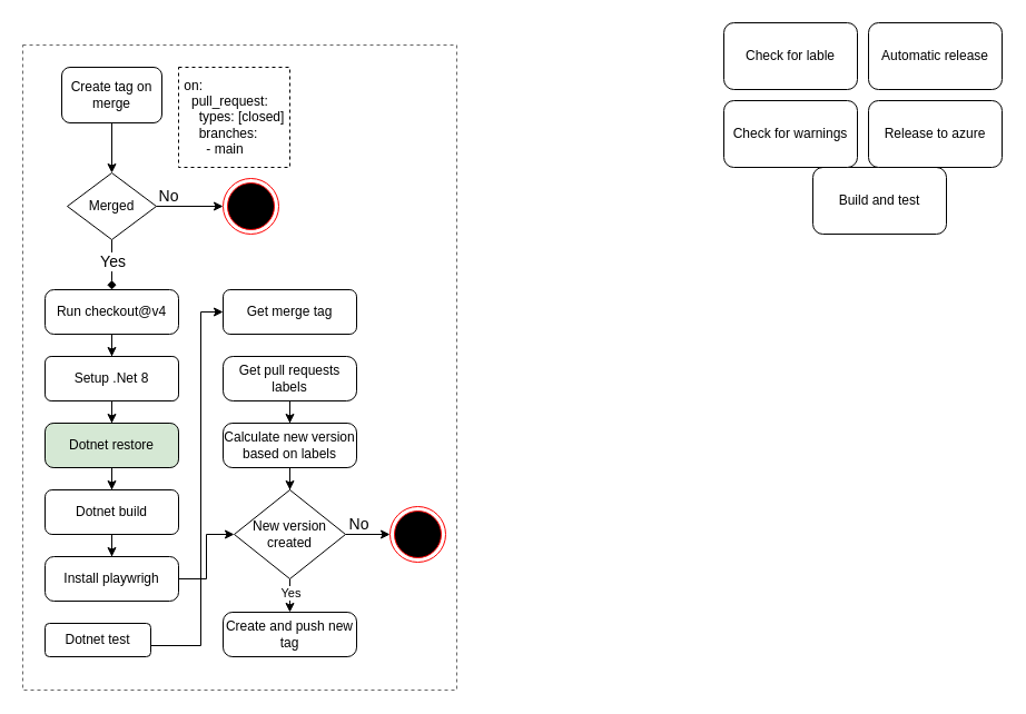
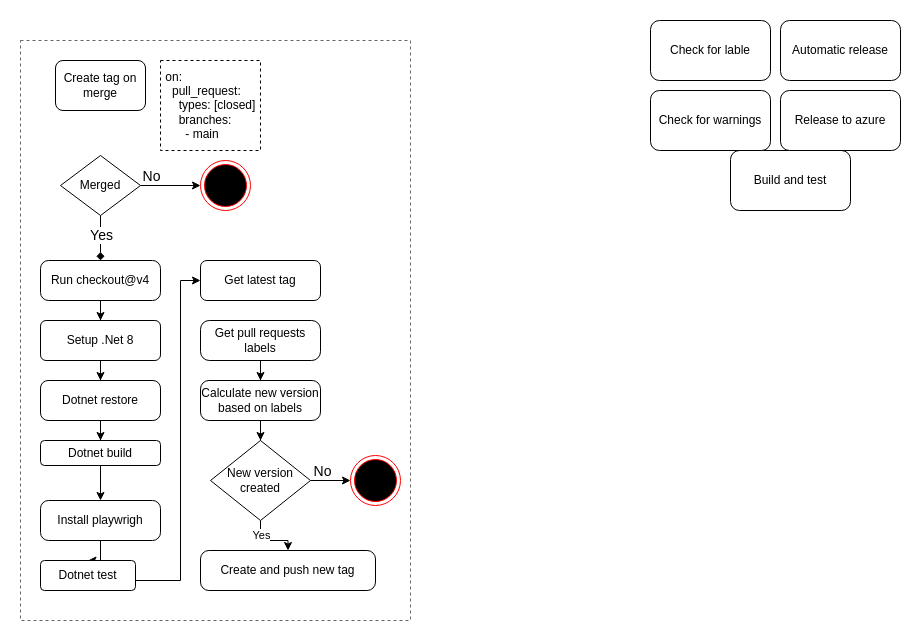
- <mxCell id="3" value="" style="edgeStyle=orthogonalEdgeStyle;rounded=0;orthogonalLoop=1;jettySize=auto;html=1;" edge="1" parent="1" source="4" target="13"><mxGeometry relative="1" as="geometry" /></mxCell>
- <mxCell id="29" value="Get merge tag" style="rounded=1;whiteSpace=wrap;html=1;arcSize=16;" vertex="1" parent="1"><mxGeometry x="200" y="260" width="120" height="40" as="geometry" /></mxCell>
+ <mxCell id="29" value="Get latest tag" style="rounded=1;whiteSpace=wrap;html=1;arcSize=16;" vertex="1" parent="1"><mxGeometry x="200" y="260" width="120" height="40" as="geometry" /></mxCell>
- <mxCell id="22" value="Dotnet restore" style="rounded=1;whiteSpace=wrap;html=1;arcSize=19;fillColor=#d5e8d4;" vertex="1" parent="1"><mxGeometry x="40" y="380" width="120" height="40" as="geometry" /></mxCell>
+ <mxCell id="22" value="Dotnet restore" style="rounded=1;whiteSpace=wrap;html=1;arcSize=19;" vertex="1" parent="1"><mxGeometry x="40" y="380" width="120" height="40" as="geometry" /></mxCell>
- <mxCell id="24" value="Dotnet build" style="rounded=1;whiteSpace=wrap;html=1;arcSize=16;" vertex="1" parent="1"><mxGeometry x="40" y="440" width="120" height="40" as="geometry" /></mxCell>
+ <mxCell id="24" value="Dotnet build" style="rounded=1;whiteSpace=wrap;html=1;arcSize=16;" vertex="1" parent="1"><mxGeometry x="40" y="440" width="120" height="25" as="geometry" /></mxCell>
- <mxCell id="25" value="" style="edgeStyle=orthogonalEdgeStyle;rounded=0;orthogonalLoop=1;jettySize=auto;html=1;" edge="1" parent="1" source="26" target="38"><mxGeometry relative="1" as="geometry" /></mxCell>
+ <mxCell id="25" value="" style="edgeStyle=orthogonalEdgeStyle;rounded=0;orthogonalLoop=1;jettySize=auto;html=1;" edge="1" parent="1" source="26" target="28"><mxGeometry relative="1" as="geometry" /></mxCell>
- <mxCell id="40" value="Create and push new tag" style="rounded=1;whiteSpace=wrap;html=1;arcSize=21;" vertex="1" parent="1"><mxGeometry x="200" y="550" width="120" height="40" as="geometry" /></mxCell>
+ <mxCell id="40" value="Create and push new tag" style="rounded=1;whiteSpace=wrap;html=1;arcSize=21;" vertex="1" parent="1"><mxGeometry x="200" y="550" width="175" height="40" as="geometry" /></mxCell>
